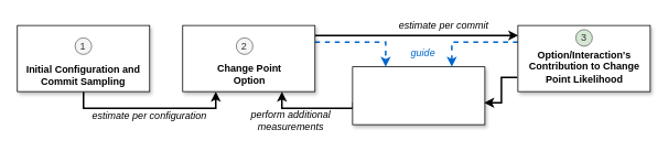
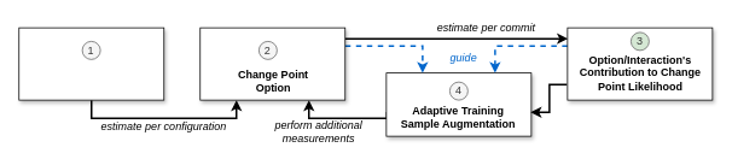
- <mxCell id="18" value="&lt;b&gt;Initial Configuration and&lt;br&gt;Commit Sampling&lt;/b&gt;" style="text;html=1;resizable=0;autosize=1;align=center;verticalAlign=middle;points=[];fillColor=none;strokeColor=none;rounded=0;shadow=1;" vertex="1" parent="1"><mxGeometry x="25.34" y="75" width="150" height="30" as="geometry" /></mxCell>
+ <mxCell id="23" value="4" style="ellipse;whiteSpace=wrap;html=1;aspect=fixed;shadow=0;comic=0;fillColor=#f5f5f5;strokeColor=#666666;fontColor=#333333;" vertex="1" parent="1"><mxGeometry x="496" y="90" width="20" height="20" as="geometry" /></mxCell>
+ <mxCell id="17" value="&lt;b&gt;Adaptive Training&lt;br&gt;Sample Augmentation&lt;/b&gt;" style="text;html=1;resizable=0;autosize=1;align=center;verticalAlign=middle;points=[];fillColor=none;strokeColor=none;rounded=0;shadow=1;" vertex="1" parent="1"><mxGeometry x="434.86" y="114" width="140" height="30" as="geometry" /></mxCell>
